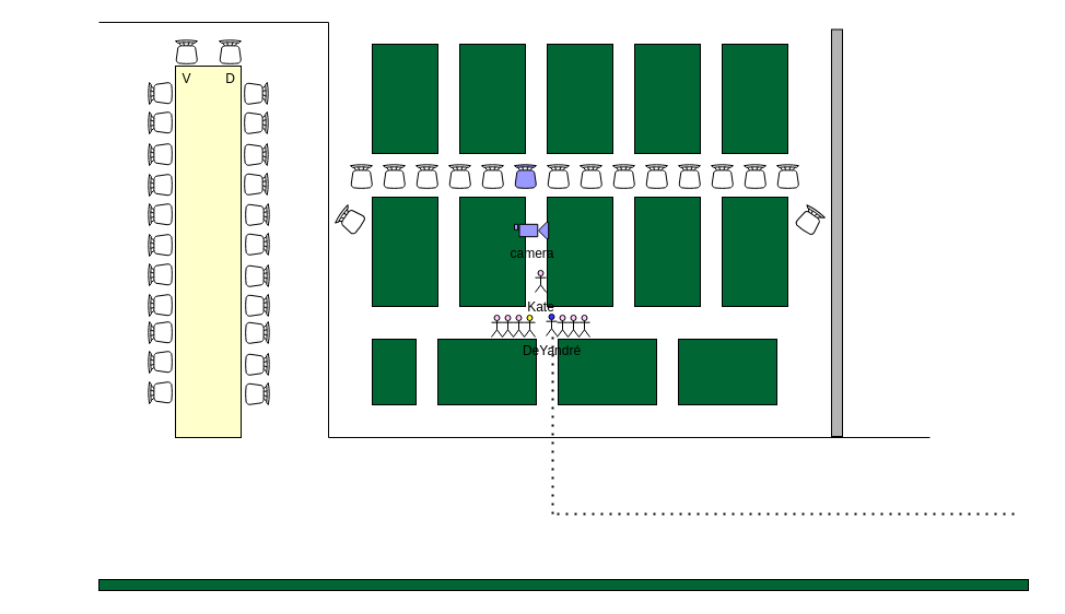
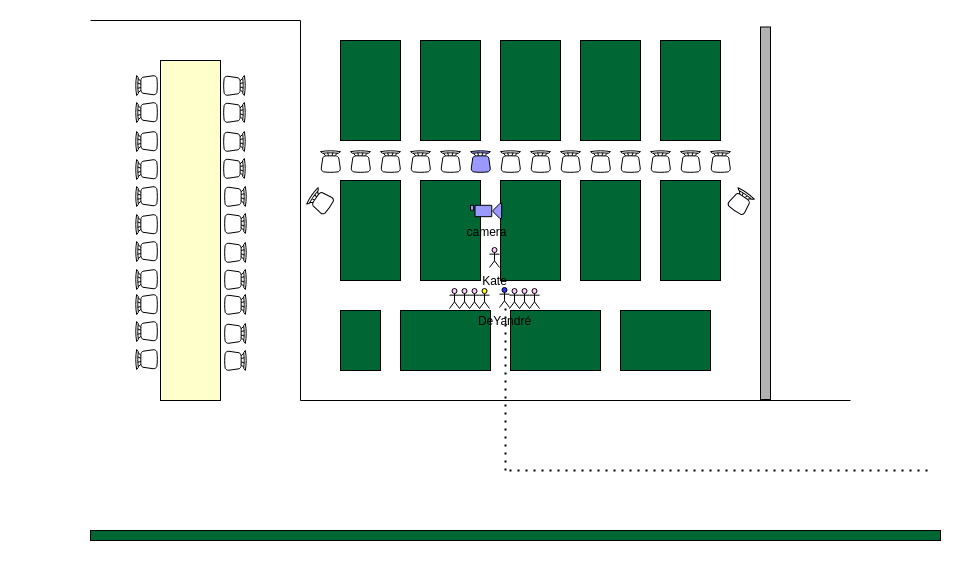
- <mxCell id="37" value="V" style="verticalLabelPosition=bottom;html=1;verticalAlign=top;align=center;shape=mxgraph.floorplan.chair;" parent="1" vertex="1"><mxGeometry x="160" y="36" width="20" height="22" as="geometry" /></mxCell>
- <mxCell id="38" value="D" style="verticalLabelPosition=bottom;html=1;verticalAlign=top;align=center;shape=mxgraph.floorplan.chair;" parent="1" vertex="1"><mxGeometry x="200" y="36" width="20" height="22" as="geometry" /></mxCell>
